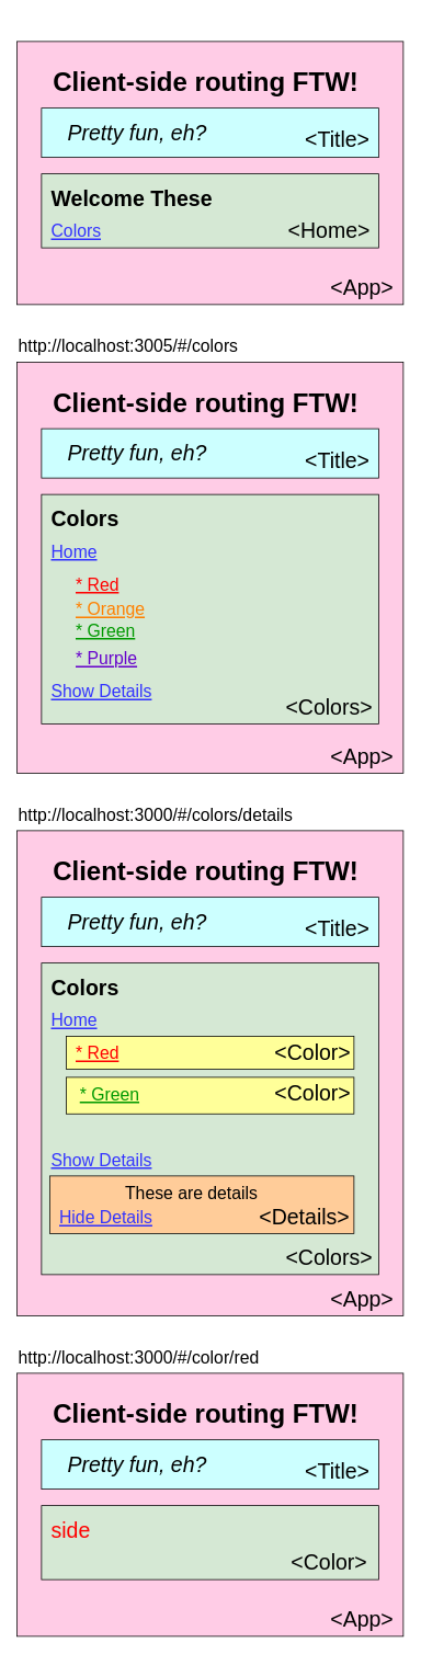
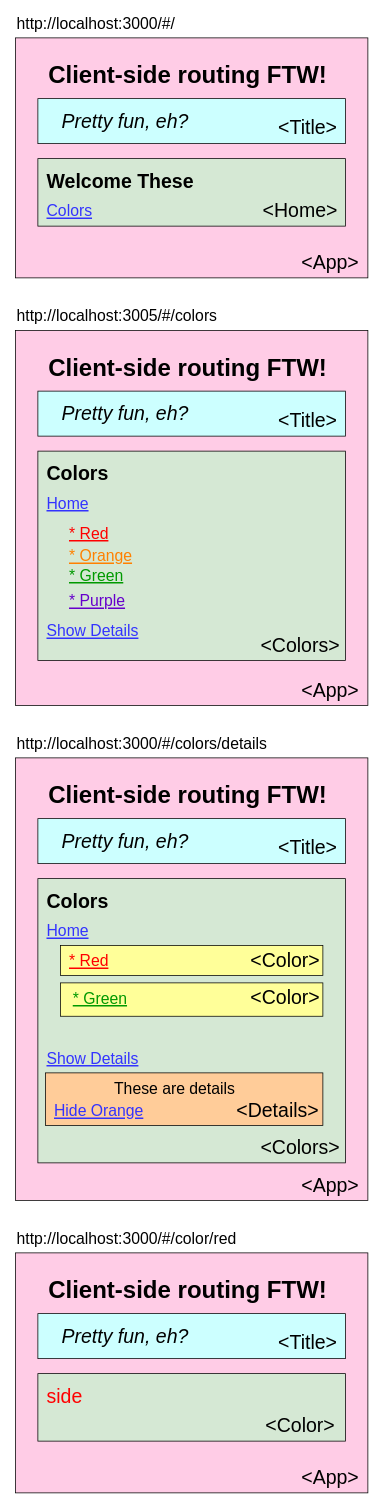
+ <mxCell id="23" value="http://localhost:3000/#/" style="text;html=1;strokeColor=none;fillColor=none;align=left;verticalAlign=middle;whiteSpace=wrap;rounded=0;fontSize=21;fontColor=#000000;" vertex="1" parent="1"><mxGeometry x="20" y="20" width="280" height="20" as="geometry" /></mxCell>
- <mxCell id="44" value="Hide Details" style="text;html=1;strokeColor=none;fillColor=none;align=left;verticalAlign=middle;whiteSpace=wrap;rounded=0;fontSize=21;fontColor=#3333FF;fontStyle=4" vertex="1" parent="1"><mxGeometry x="70" y="1470" width="140" height="20" as="geometry" /></mxCell>
+ <mxCell id="44" value="Hide Orange" style="text;html=1;strokeColor=none;fillColor=none;align=left;verticalAlign=middle;whiteSpace=wrap;rounded=0;fontSize=21;fontColor=#3333FF;fontStyle=4" vertex="1" parent="1"><mxGeometry x="70" y="1470" width="140" height="20" as="geometry" /></mxCell>
